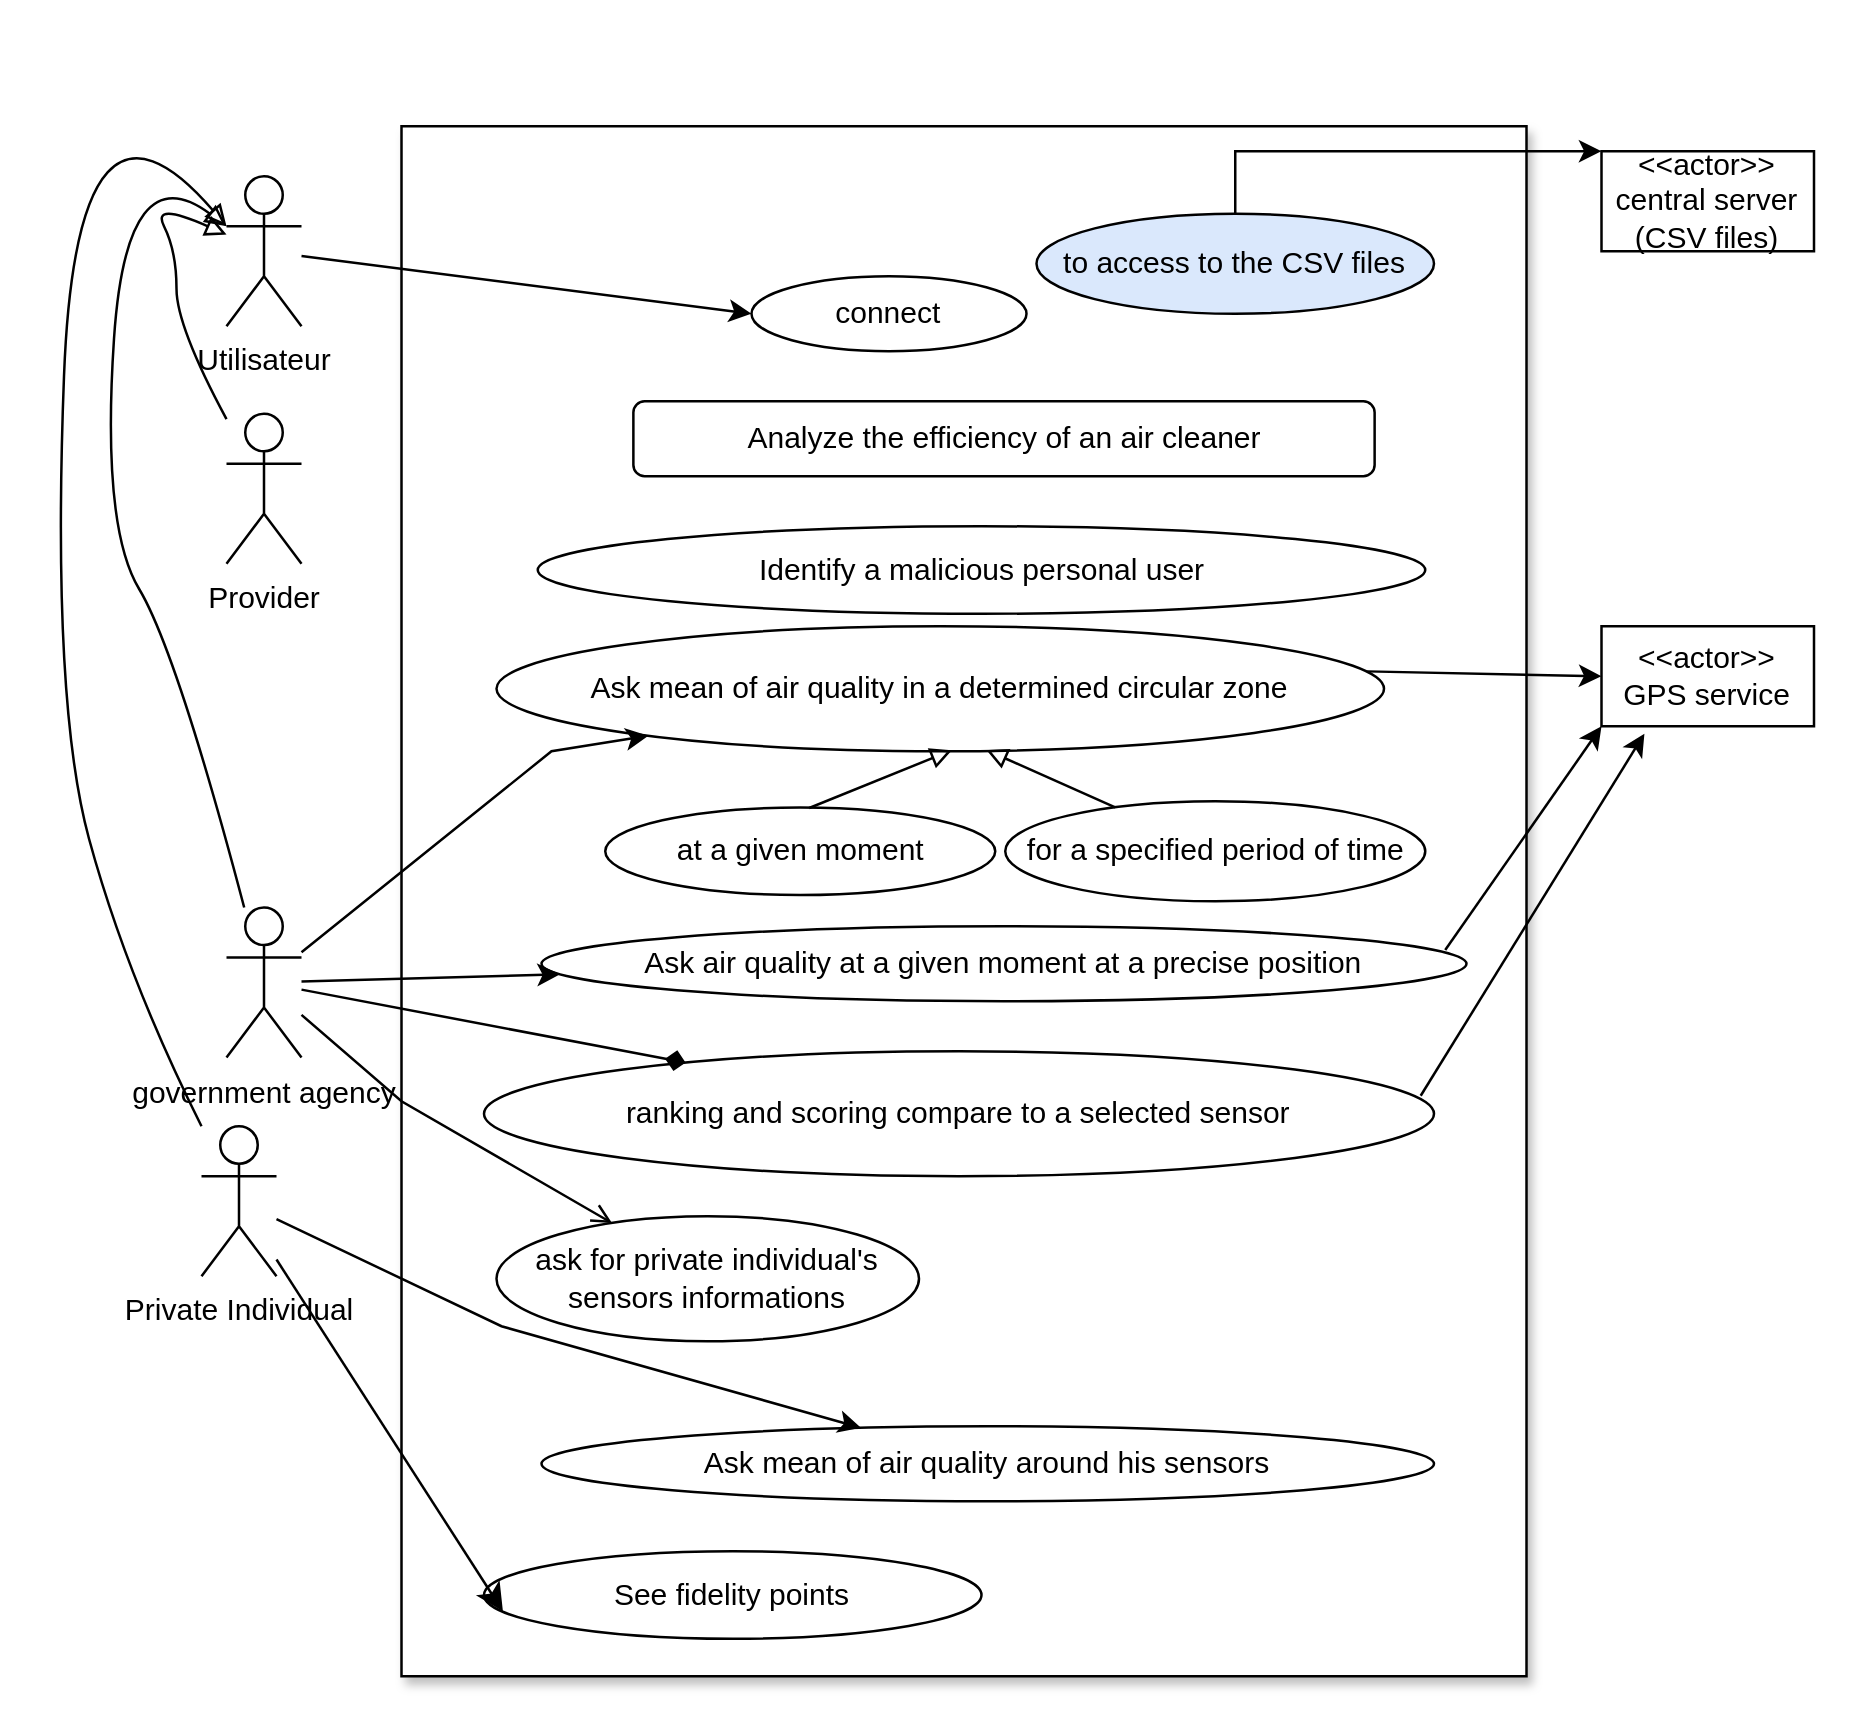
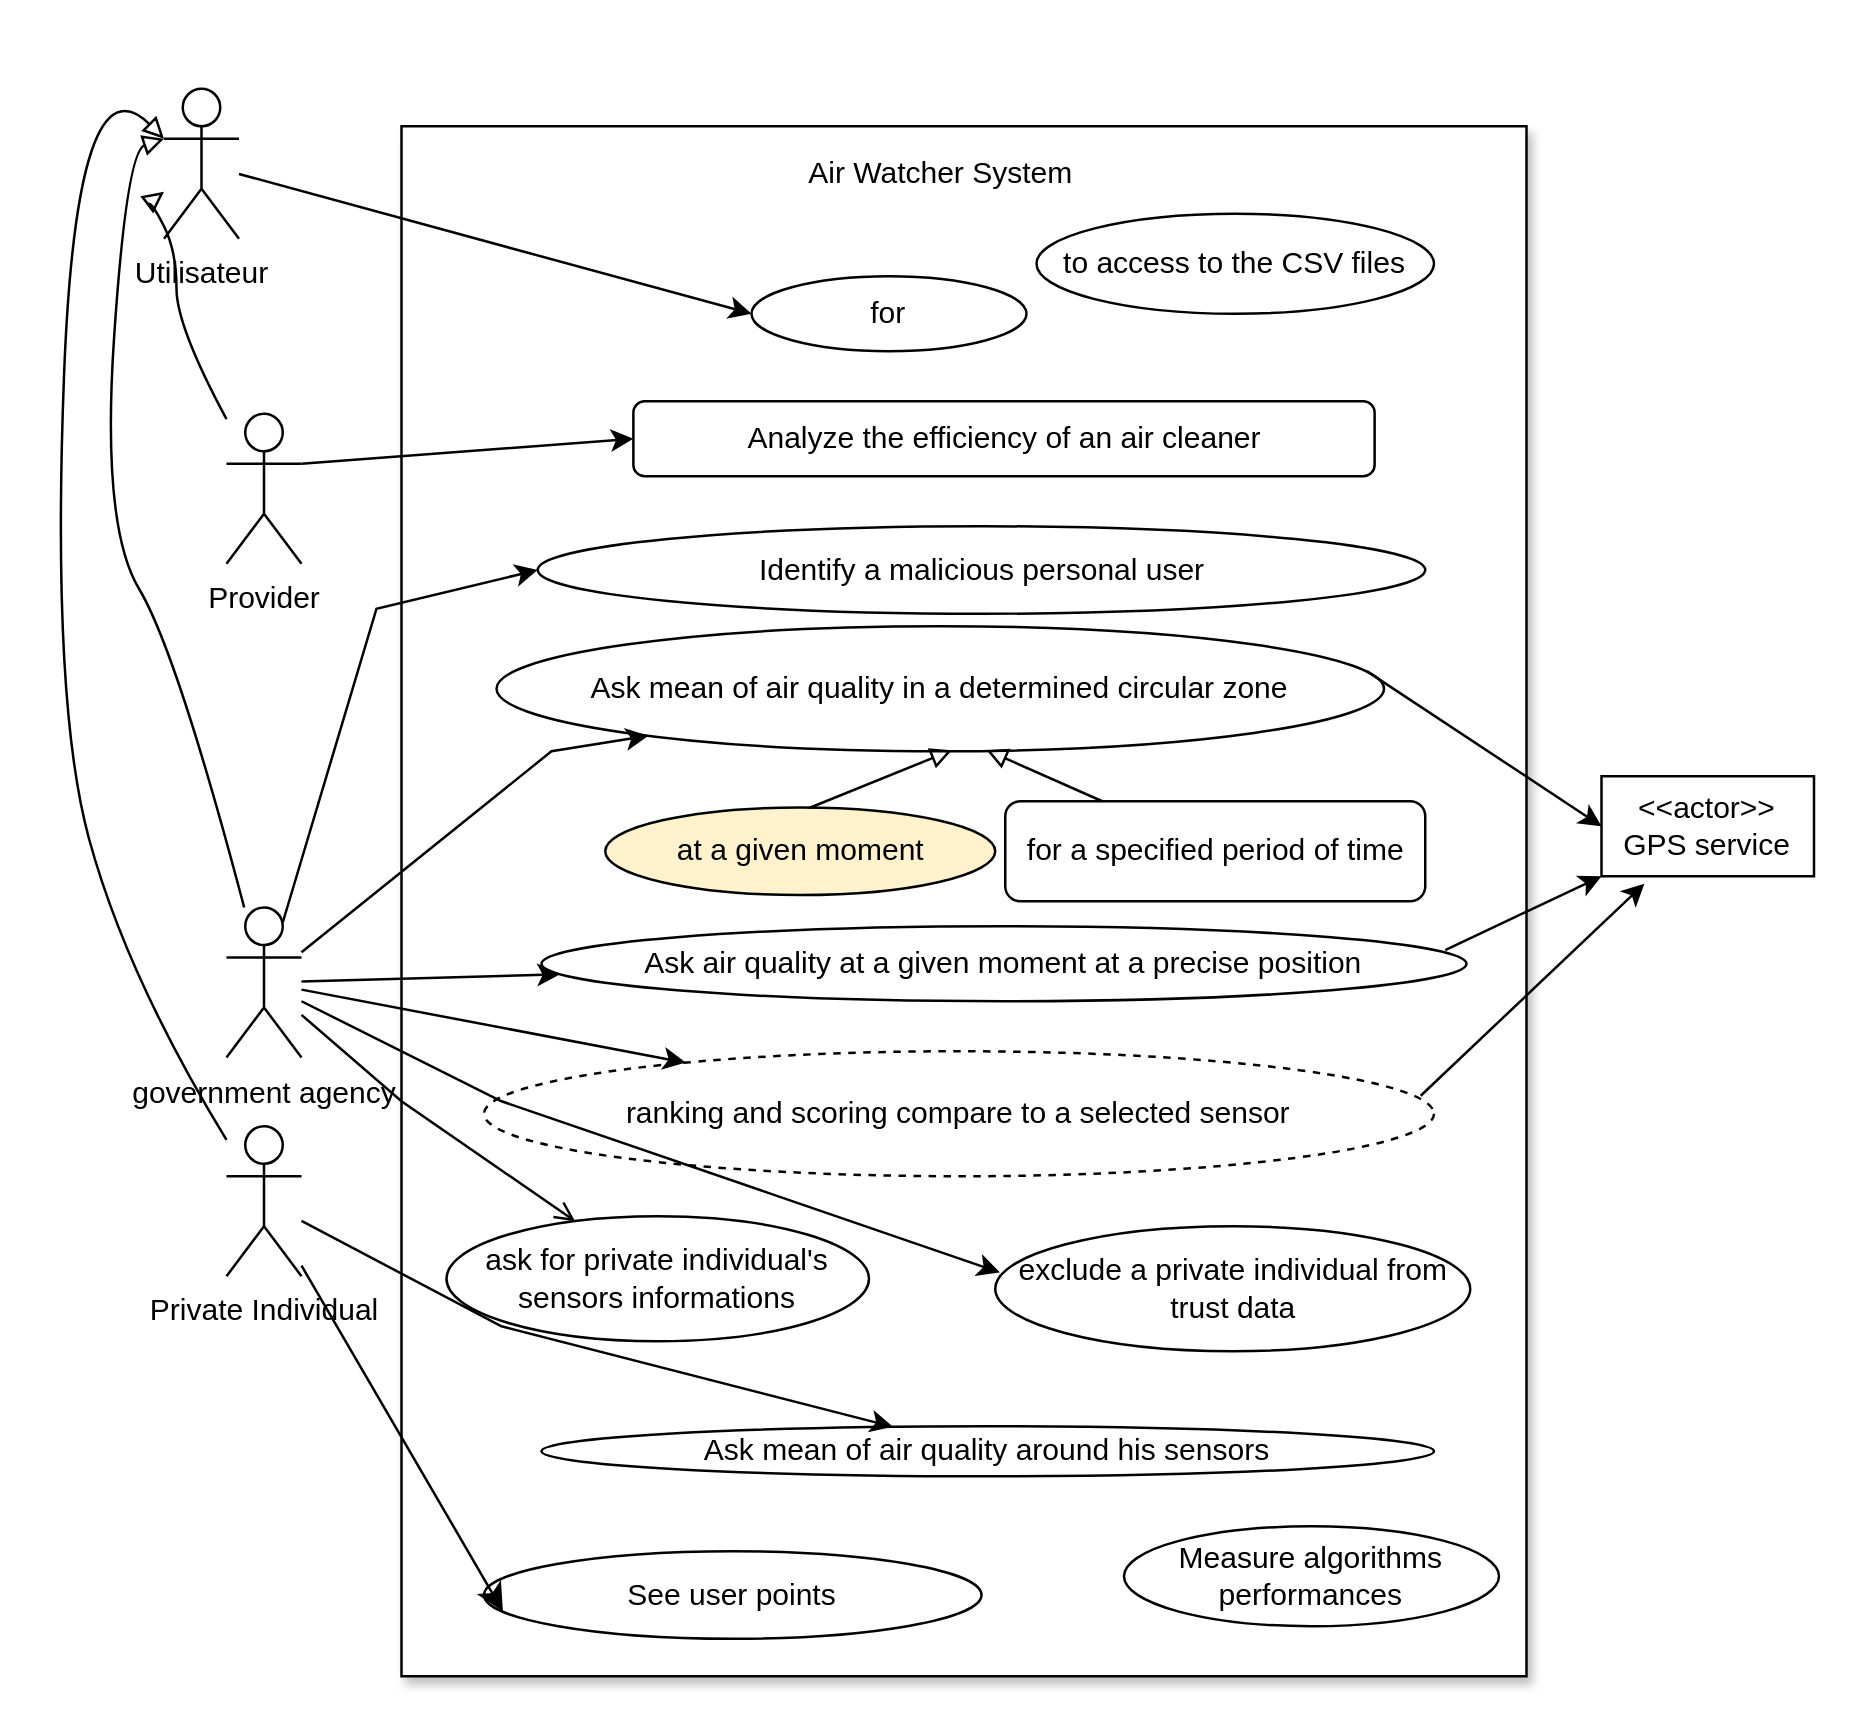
- <mxCell id="8" value="" style="edgeStyle=orthogonalEdgeStyle;rounded=0;orthogonalLoop=1;jettySize=auto;html=1;" parent="1" source="9" target="7" edge="1"><mxGeometry relative="1" as="geometry"><Array as="points"><mxPoint x="494" y="60" /><mxPoint x="683" y="60" /></Array></mxGeometry></mxCell>
+ <mxCell id="4" value="Air Watcher System" style="text;html=1;align=center;verticalAlign=middle;whiteSpace=wrap;rounded=0;" parent="1" vertex="1"><mxGeometry x="275.5" y="54" width="200" height="30" as="geometry" /></mxCell>
- <mxCell id="7" value="&amp;lt;&amp;lt;actor&amp;gt;&amp;gt;&lt;div&gt;central server (CSV files)&lt;/div&gt;" style="rounded=0;whiteSpace=wrap;html=1;" parent="1" vertex="1"><mxGeometry x="640" y="60" width="85" height="40" as="geometry" /></mxCell>
- <mxCell id="24" value="Utilisateur" style="shape=umlActor;verticalLabelPosition=bottom;verticalAlign=top;html=1;outlineConnect=0;" parent="1" vertex="1"><mxGeometry x="90" y="70" width="30" height="60" as="geometry" /></mxCell>
+ <mxCell id="24" value="Utilisateur" style="shape=umlActor;verticalLabelPosition=bottom;verticalAlign=top;html=1;outlineConnect=0;" parent="1" vertex="1"><mxGeometry x="65" y="35" width="30" height="60" as="geometry" /></mxCell>
- <mxCell id="9" value="to access to the CSV files" style="ellipse;whiteSpace=wrap;html=1;fillColor=#dae8fc;" parent="1" vertex="1"><mxGeometry x="414" y="85" width="159" height="40" as="geometry" /></mxCell>
+ <mxCell id="9" value="to access to the CSV files" style="ellipse;whiteSpace=wrap;html=1;" parent="1" vertex="1"><mxGeometry x="414" y="85" width="159" height="40" as="geometry" /></mxCell>
- <mxCell id="20" value="connect" style="ellipse;whiteSpace=wrap;html=1;" parent="1" vertex="1"><mxGeometry x="300" y="110" width="110" height="30" as="geometry" /></mxCell>
+ <mxCell id="20" value="for" style="ellipse;whiteSpace=wrap;html=1;" parent="1" vertex="1"><mxGeometry x="300" y="110" width="110" height="30" as="geometry" /></mxCell>
+ <mxCell id="42" value="" style="endArrow=classic;html=1;rounded=0;entryX=0;entryY=0.5;entryDx=0;entryDy=0;exitX=1;exitY=0.333;exitDx=0;exitDy=0;exitPerimeter=0;" parent="1" source="5" target="39" edge="1"><mxGeometry width="50" height="50" relative="1" as="geometry"><mxPoint x="123" y="379" as="sourcePoint" /><mxPoint x="225" y="238" as="targetPoint" /><Array as="points" /></mxGeometry></mxCell>
- <mxCell id="6" value="&amp;lt;&amp;lt;actor&amp;gt;&amp;gt;&lt;div&gt;GPS service&lt;/div&gt;" style="rounded=0;whiteSpace=wrap;html=1;" parent="1" vertex="1"><mxGeometry x="640" y="250" width="85" height="40" as="geometry" /></mxCell>
+ <mxCell id="6" value="&amp;lt;&amp;lt;actor&amp;gt;&amp;gt;&lt;div&gt;GPS service&lt;/div&gt;" style="rounded=0;whiteSpace=wrap;html=1;" parent="1" vertex="1"><mxGeometry x="640" y="310" width="85" height="40" as="geometry" /></mxCell>
+ <mxCell id="41" value="" style="endArrow=classic;html=1;rounded=0;entryX=0;entryY=0.5;entryDx=0;entryDy=0;exitX=0.75;exitY=0.1;exitDx=0;exitDy=0;exitPerimeter=0;" parent="1" source="2" target="40" edge="1"><mxGeometry width="50" height="50" relative="1" as="geometry"><mxPoint x="50" y="323" as="sourcePoint" /><mxPoint x="228" y="220" as="targetPoint" /><Array as="points"><mxPoint x="150" y="243" /></Array></mxGeometry></mxCell>
- <mxCell id="12" value="at a given moment" style="ellipse;whiteSpace=wrap;html=1;" parent="1" vertex="1"><mxGeometry x="241.5" y="322.5" width="156" height="35" as="geometry" /></mxCell>
+ <mxCell id="12" value="at a given moment" style="ellipse;whiteSpace=wrap;html=1;fillColor=#fff2cc;" parent="1" vertex="1"><mxGeometry x="241.5" y="322.5" width="156" height="35" as="geometry" /></mxCell>
- <mxCell id="13" value="for a specified period of time" style="ellipse;whiteSpace=wrap;html=1;" parent="1" vertex="1"><mxGeometry x="401.5" y="320" width="168" height="40" as="geometry" /></mxCell>
+ <mxCell id="13" value="for a specified period of time" style="whiteSpace=wrap;html=1;rounded=1;" parent="1" vertex="1"><mxGeometry x="401.5" y="320" width="168" height="40" as="geometry" /></mxCell>
- <mxCell id="31" value="" style="endArrow=diamond;html=1;rounded=0;" parent="1" source="2" target="16" edge="1"><mxGeometry width="50" height="50" relative="1" as="geometry"><mxPoint x="300" y="370" as="sourcePoint" /><mxPoint x="350" y="320" as="targetPoint" /></mxGeometry></mxCell>
+ <mxCell id="31" value="" style="endArrow=classic;html=1;rounded=0;" parent="1" source="2" target="16" edge="1"><mxGeometry width="50" height="50" relative="1" as="geometry"><mxPoint x="300" y="370" as="sourcePoint" /><mxPoint x="350" y="320" as="targetPoint" /></mxGeometry></mxCell>
- <mxCell id="16" value="ranking and scoring compare to a selected sensor" style="ellipse;whiteSpace=wrap;html=1;" parent="1" vertex="1"><mxGeometry x="193" y="420" width="380" height="50" as="geometry" /></mxCell>
+ <mxCell id="16" value="ranking and scoring compare to a selected sensor" style="ellipse;whiteSpace=wrap;html=1;dashed=1;" parent="1" vertex="1"><mxGeometry x="193" y="420" width="380" height="50" as="geometry" /></mxCell>
+ <mxCell id="19" value="" style="endArrow=classic;html=1;rounded=0;entryX=0.01;entryY=0.37;entryDx=0;entryDy=0;entryPerimeter=0;" parent="1" source="2" target="17" edge="1"><mxGeometry width="50" height="50" relative="1" as="geometry"><mxPoint x="100" y="320" as="sourcePoint" /><mxPoint x="150" y="270" as="targetPoint" /><Array as="points"><mxPoint x="200" y="440" /></Array></mxGeometry></mxCell>
- <mxCell id="27" value="Private Individual" style="shape=umlActor;verticalLabelPosition=bottom;verticalAlign=top;html=1;outlineConnect=0;" parent="1" vertex="1"><mxGeometry x="80" y="450" width="30" height="60" as="geometry" /></mxCell>
+ <mxCell id="27" value="Private Individual" style="shape=umlActor;verticalLabelPosition=bottom;verticalAlign=top;html=1;outlineConnect=0;" parent="1" vertex="1"><mxGeometry x="90" y="450" width="30" height="60" as="geometry" /></mxCell>
- <mxCell id="36" value="ask for private individual's sensors informations" style="ellipse;whiteSpace=wrap;html=1;" parent="1" vertex="1"><mxGeometry x="198" y="486" width="169" height="50" as="geometry" /></mxCell>
+ <mxCell id="36" value="ask for private individual's sensors informations" style="ellipse;whiteSpace=wrap;html=1;" parent="1" vertex="1"><mxGeometry x="178" y="486" width="169" height="50" as="geometry" /></mxCell>
+ <mxCell id="17" value="exclude a private individual from trust data" style="ellipse;whiteSpace=wrap;html=1;" parent="1" vertex="1"><mxGeometry x="397.5" y="490" width="190" height="50" as="geometry" /></mxCell>
- <mxCell id="34" value="Ask mean of air quality around his sensors" style="ellipse;whiteSpace=wrap;html=1;" parent="1" vertex="1"><mxGeometry x="216" y="570" width="357" height="30" as="geometry" /></mxCell>
+ <mxCell id="34" value="Ask mean of air quality around his sensors" style="ellipse;whiteSpace=wrap;html=1;" parent="1" vertex="1"><mxGeometry x="216" y="570" width="357" height="20" as="geometry" /></mxCell>
+ <mxCell id="18" value="Measure algorithms performances" style="ellipse;whiteSpace=wrap;html=1;" parent="1" vertex="1"><mxGeometry x="449" y="610" width="150" height="40" as="geometry" /></mxCell>
- <mxCell id="29" value="See fidelity points" style="ellipse;whiteSpace=wrap;html=1;" parent="1" vertex="1"><mxGeometry x="193" y="620" width="199" height="35" as="geometry" /></mxCell>
+ <mxCell id="29" value="See user points" style="ellipse;whiteSpace=wrap;html=1;" parent="1" vertex="1"><mxGeometry x="193" y="620" width="199" height="35" as="geometry" /></mxCell>
